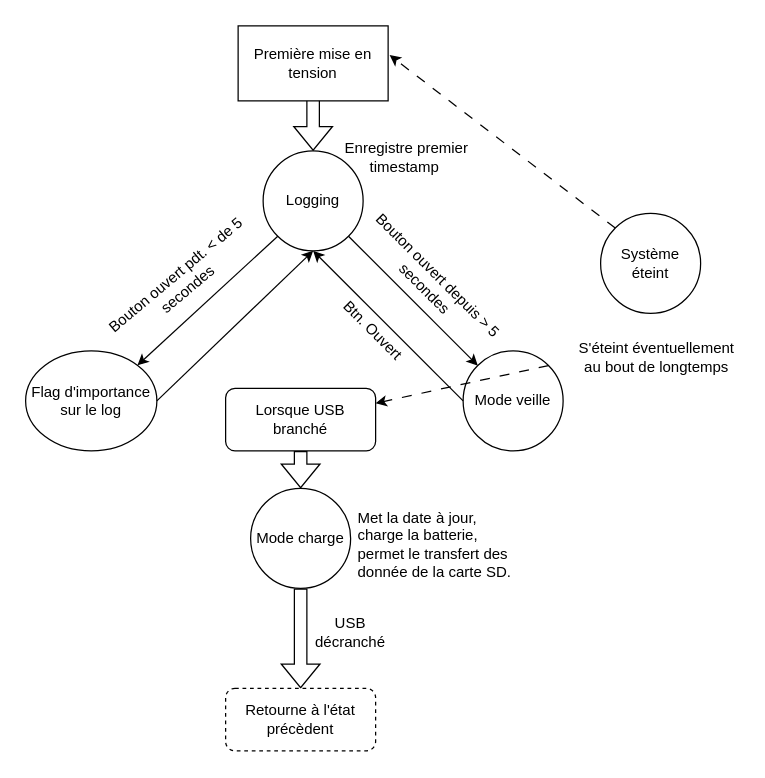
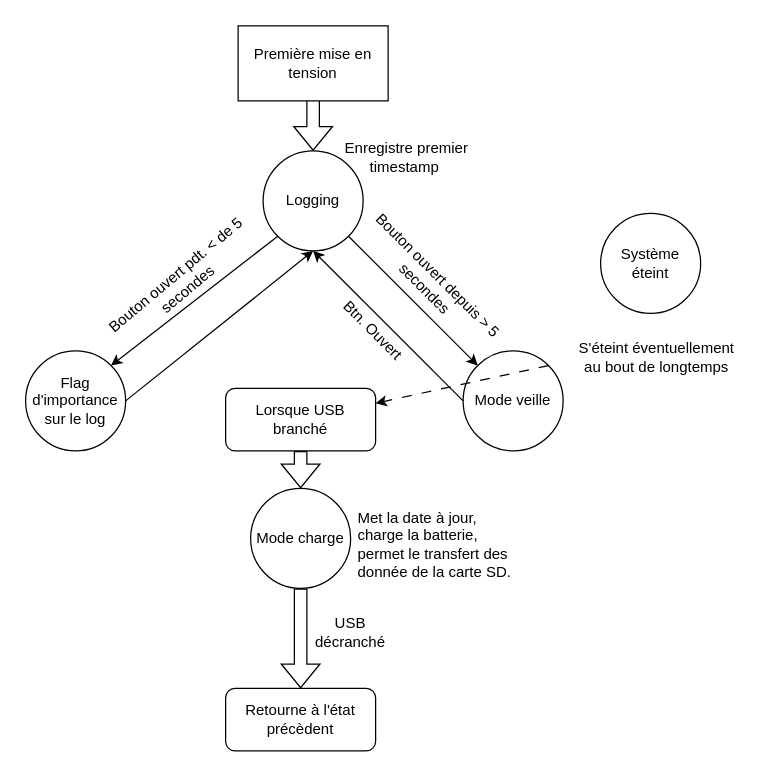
- <mxCell id="15" value="" style="endArrow=classic;html=1;rounded=0;dashed=1;dashPattern=8 8;entryX=1.01;entryY=0.39;entryDx=0;entryDy=0;exitX=0;exitY=0;exitDx=0;exitDy=0;entryPerimeter=0;" edge="1" parent="1" source="13" target="4"><mxGeometry width="50" height="50" relative="1" as="geometry"><mxPoint x="448.284" y="301.716" as="sourcePoint" /><mxPoint x="501.716" y="248.284" as="targetPoint" /></mxGeometry></mxCell>
- <mxCell id="9" value="Flag d'importance sur le log" style="ellipse;whiteSpace=wrap;html=1;aspect=fixed;" vertex="1" parent="1"><mxGeometry x="20" y="280" width="105" height="80" as="geometry" /></mxCell>
+ <mxCell id="9" value="Flag d'importance sur le log" style="ellipse;whiteSpace=wrap;html=1;aspect=fixed;" vertex="1" parent="1"><mxGeometry x="20" y="280" width="80" height="80" as="geometry" /></mxCell>
- <mxCell id="24" value="Retourne à l'état précèdent" style="rounded=1;whiteSpace=wrap;html=1;dashed=1;" vertex="1" parent="1"><mxGeometry x="180" y="550" width="120" height="50" as="geometry" /></mxCell>
+ <mxCell id="24" value="Retourne à l'état précèdent" style="rounded=1;whiteSpace=wrap;html=1;" vertex="1" parent="1"><mxGeometry x="180" y="550" width="120" height="50" as="geometry" /></mxCell>
